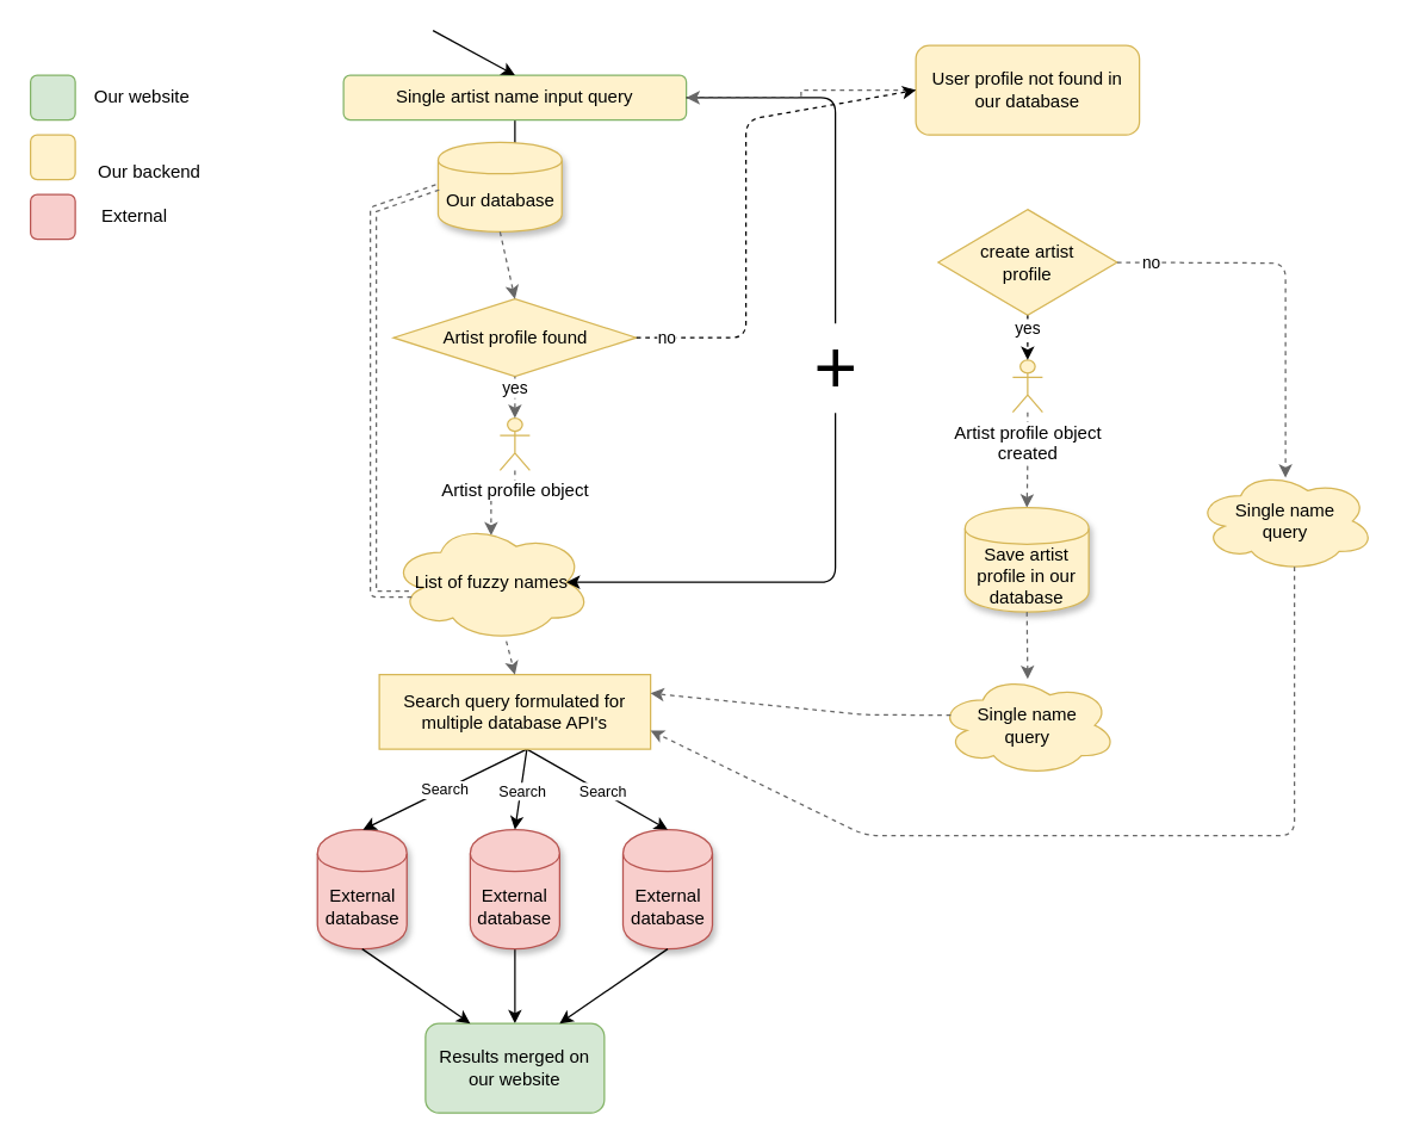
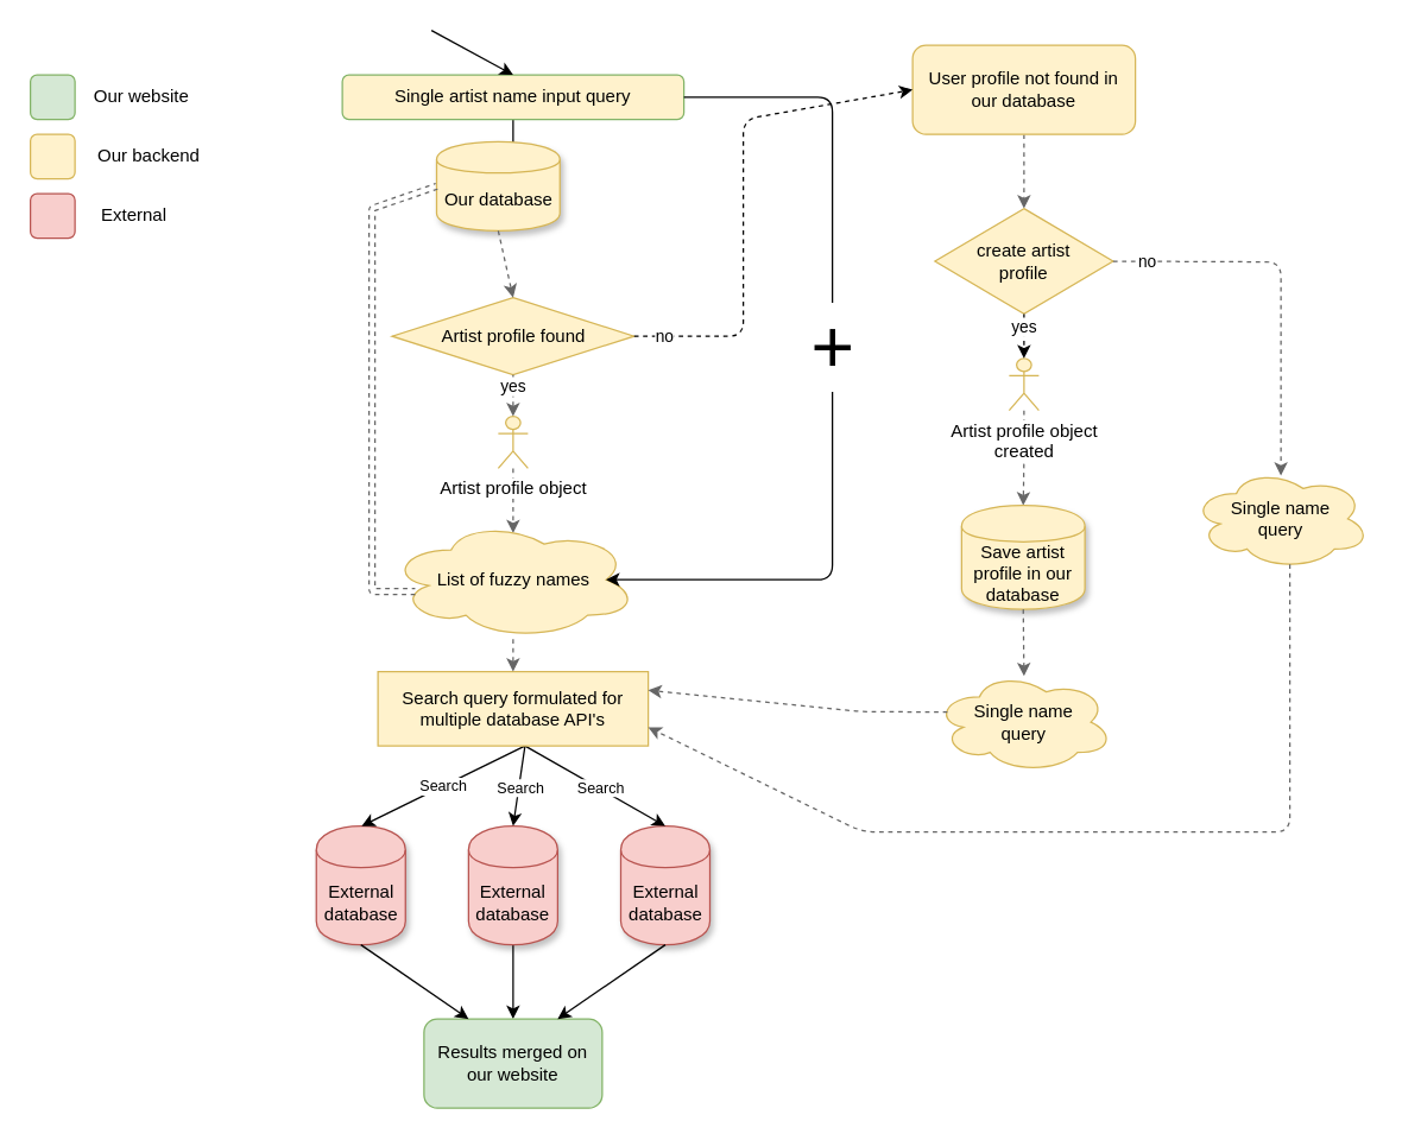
- <mxCell id="25" value="" style="edgeStyle=orthogonalEdgeStyle;rounded=0;orthogonalLoop=1;jettySize=auto;html=1;dashed=1;fillColor=#f5f5f5;strokeColor=#666666;" edge="1" parent="1" source="26" target="3"><mxGeometry relative="1" as="geometry" /></mxCell>
+ <mxCell id="25" value="" style="edgeStyle=orthogonalEdgeStyle;rounded=0;orthogonalLoop=1;jettySize=auto;html=1;dashed=1;fillColor=#f5f5f5;strokeColor=#666666;" edge="1" parent="1" source="26" target="28"><mxGeometry relative="1" as="geometry" /></mxCell>
- <mxCell id="46" value="Our backend" style="text;html=1;strokeColor=none;fillColor=none;align=center;verticalAlign=middle;whiteSpace=wrap;rounded=0;" vertex="1" parent="1"><mxGeometry x="60" y="105" width="80" height="20" as="geometry" /></mxCell>
+ <mxCell id="46" value="Our backend" style="text;html=1;strokeColor=none;fillColor=none;align=center;verticalAlign=middle;whiteSpace=wrap;rounded=0;" vertex="1" parent="1"><mxGeometry x="60" y="95" width="80" height="20" as="geometry" /></mxCell>
- <mxCell id="7" value="List of fuzzy names" style="ellipse;shape=cloud;whiteSpace=wrap;html=1;fillColor=#fff2cc;strokeColor=#d6b656;" parent="1" vertex="1"><mxGeometry x="261.5" y="350" width="135" height="80" as="geometry" /></mxCell>
+ <mxCell id="7" value="List of fuzzy names" style="ellipse;shape=cloud;whiteSpace=wrap;html=1;fillColor=#fff2cc;strokeColor=#d6b656;" parent="1" vertex="1"><mxGeometry x="261.5" y="350" width="167" height="80" as="geometry" /></mxCell>
